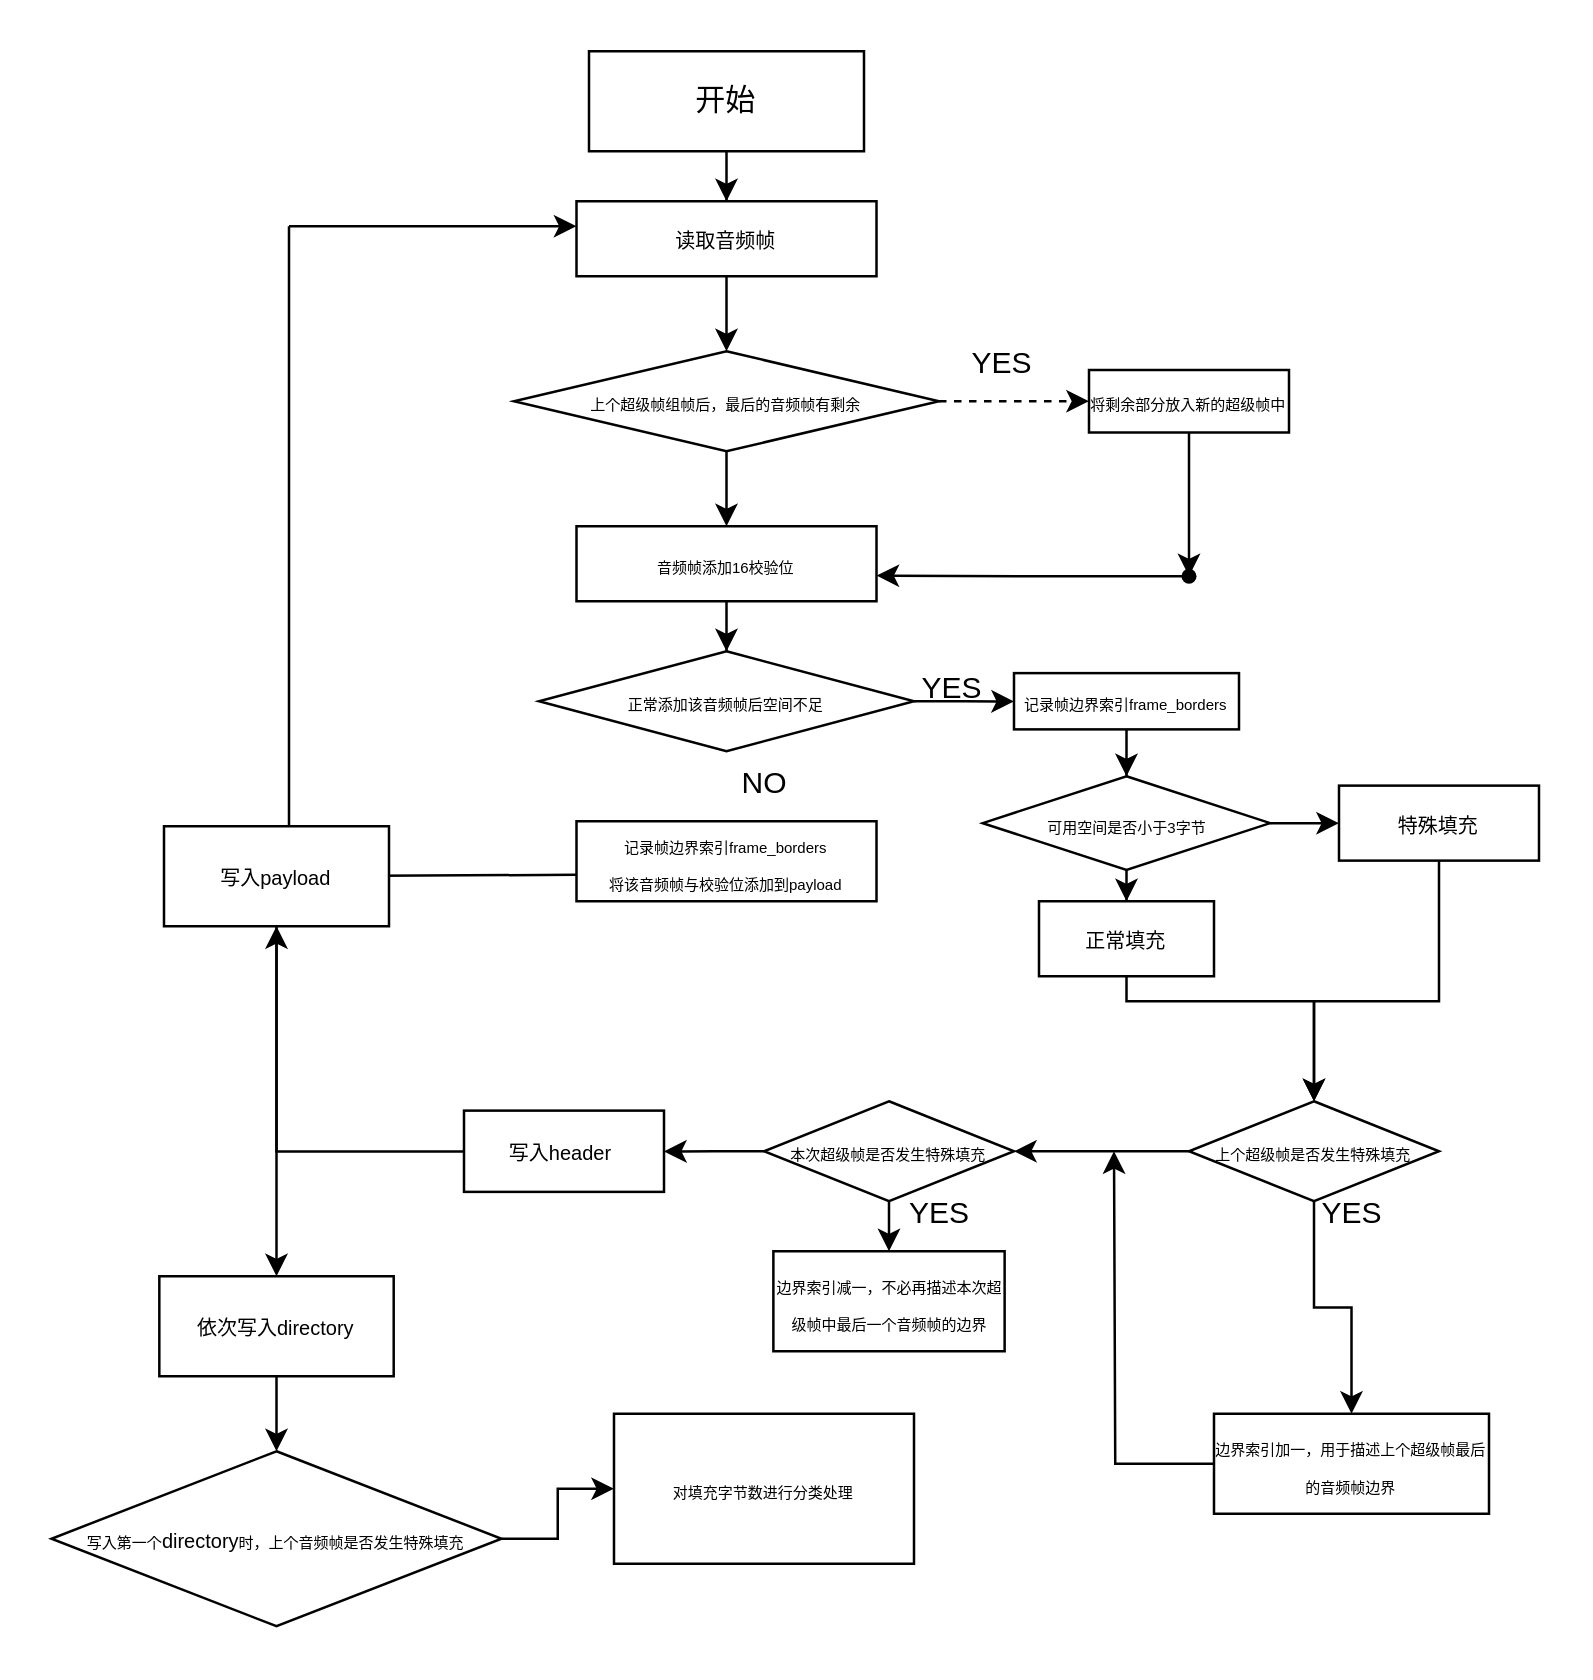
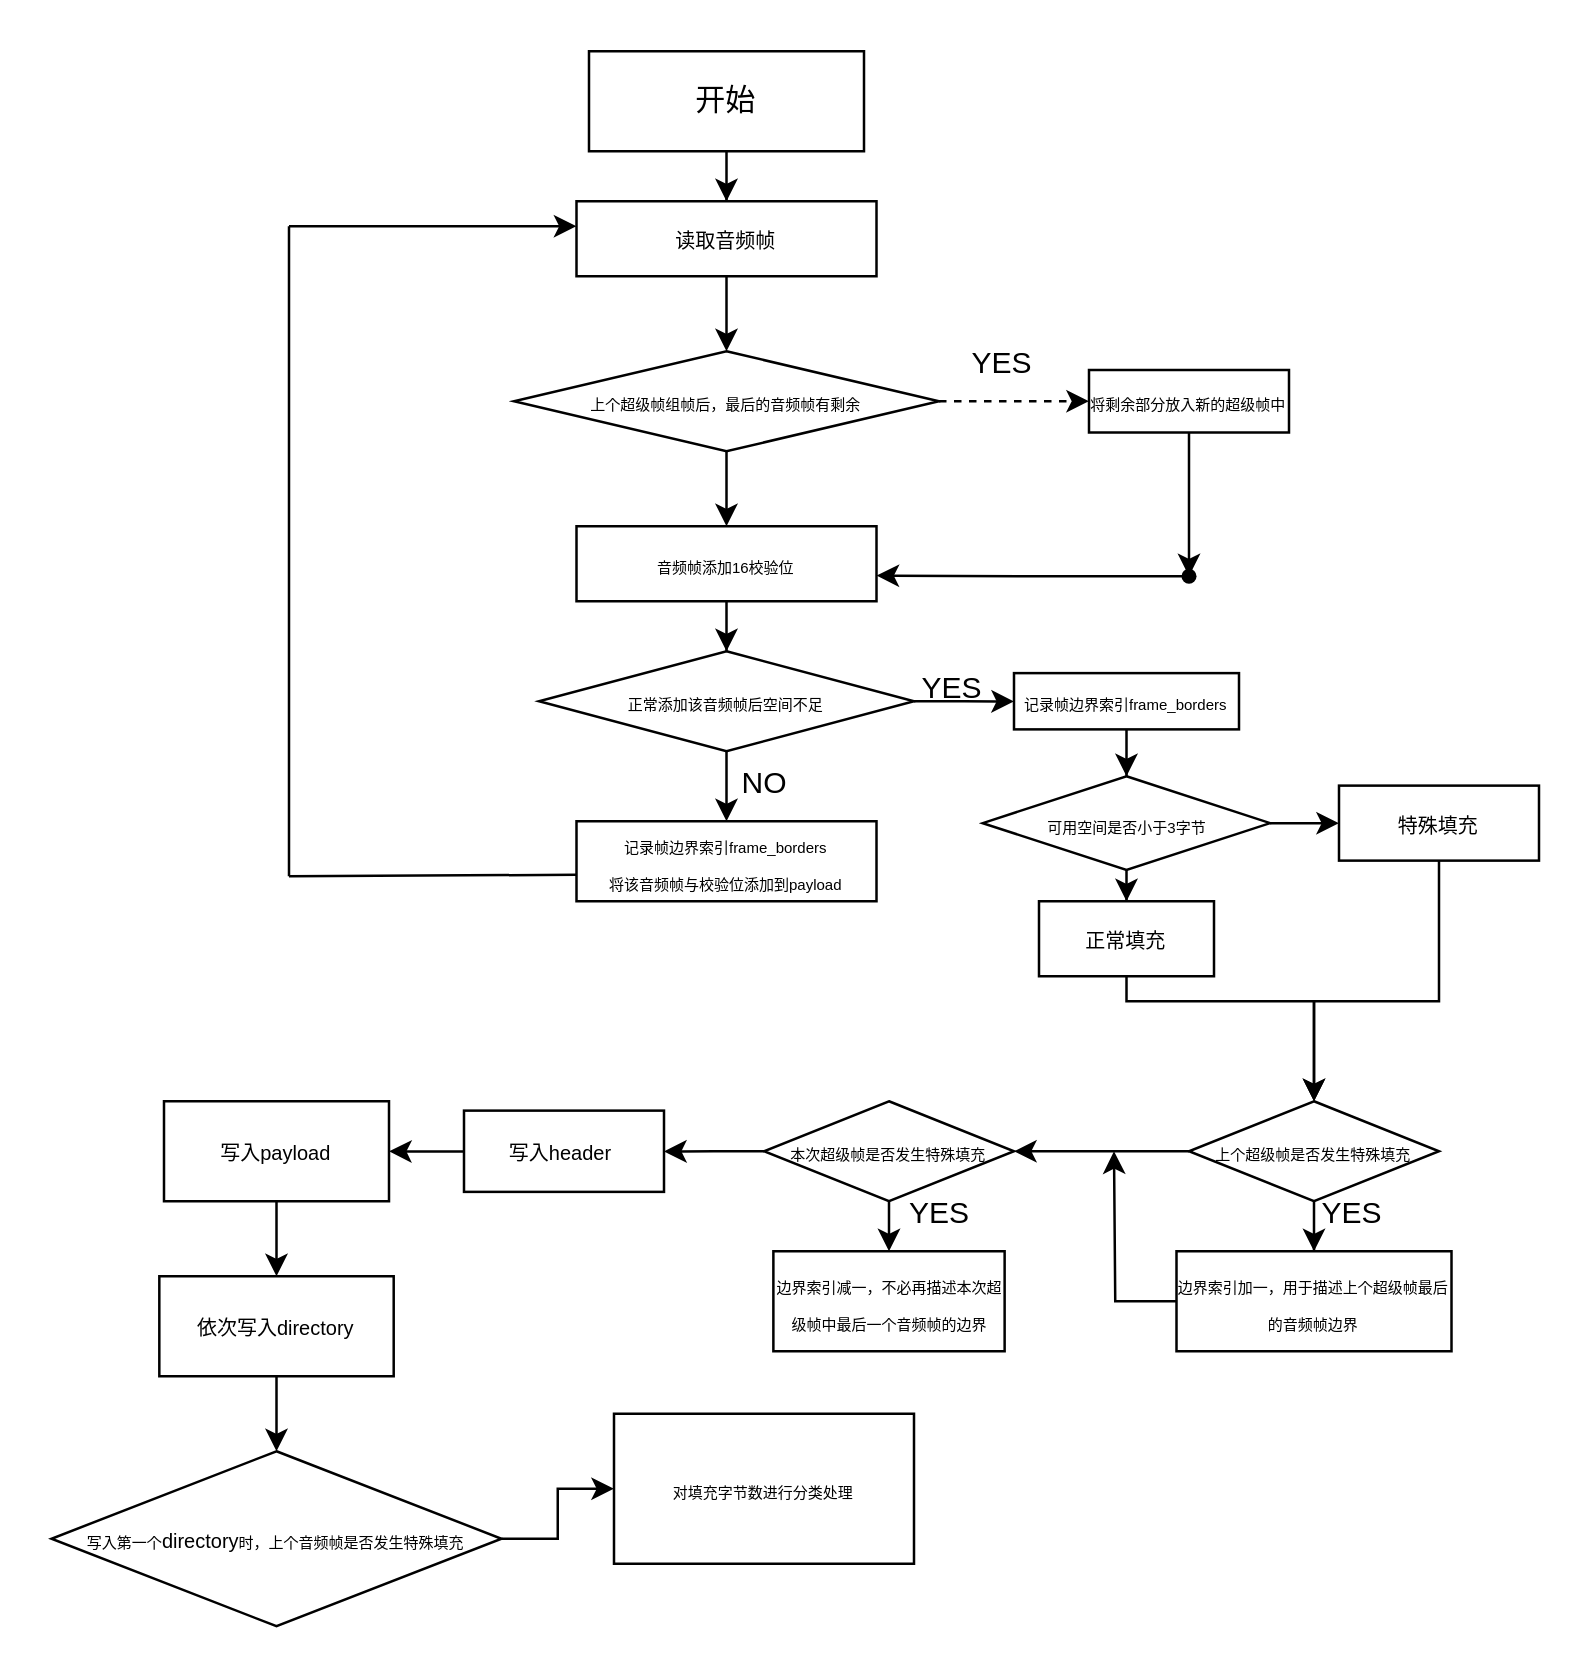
+ <mxCell id="13" value="" style="edgeStyle=orthogonalEdgeStyle;rounded=0;orthogonalLoop=1;jettySize=auto;html=1;" edge="1" parent="1" source="15" target="18"><mxGeometry relative="1" as="geometry" /></mxCell>
- <mxCell id="49" value="&lt;font style=&quot;font-size: 8px;&quot;&gt;写入payload&lt;/font&gt;" style="whiteSpace=wrap;html=1;rounded=0;" vertex="1" parent="1"><mxGeometry x="65" y="330" width="90" height="40" as="geometry" /></mxCell>
+ <mxCell id="49" value="&lt;font style=&quot;font-size: 8px;&quot;&gt;写入payload&lt;/font&gt;" style="whiteSpace=wrap;html=1;rounded=0;" vertex="1" parent="1"><mxGeometry x="65" y="440" width="90" height="40" as="geometry" /></mxCell>
- <mxCell id="39" value="&lt;span style=&quot;font-size: 6px;&quot;&gt;边界索引加一，用于描述上个超级帧最后的音频帧边界&lt;/span&gt;" style="whiteSpace=wrap;html=1;rounded=0;" vertex="1" parent="1"><mxGeometry x="485" y="565" width="110" height="40" as="geometry" /></mxCell>
+ <mxCell id="39" value="&lt;span style=&quot;font-size: 6px;&quot;&gt;边界索引加一，用于描述上个超级帧最后的音频帧边界&lt;/span&gt;" style="whiteSpace=wrap;html=1;rounded=0;" vertex="1" parent="1"><mxGeometry x="470" y="500" width="110" height="40" as="geometry" /></mxCell>
